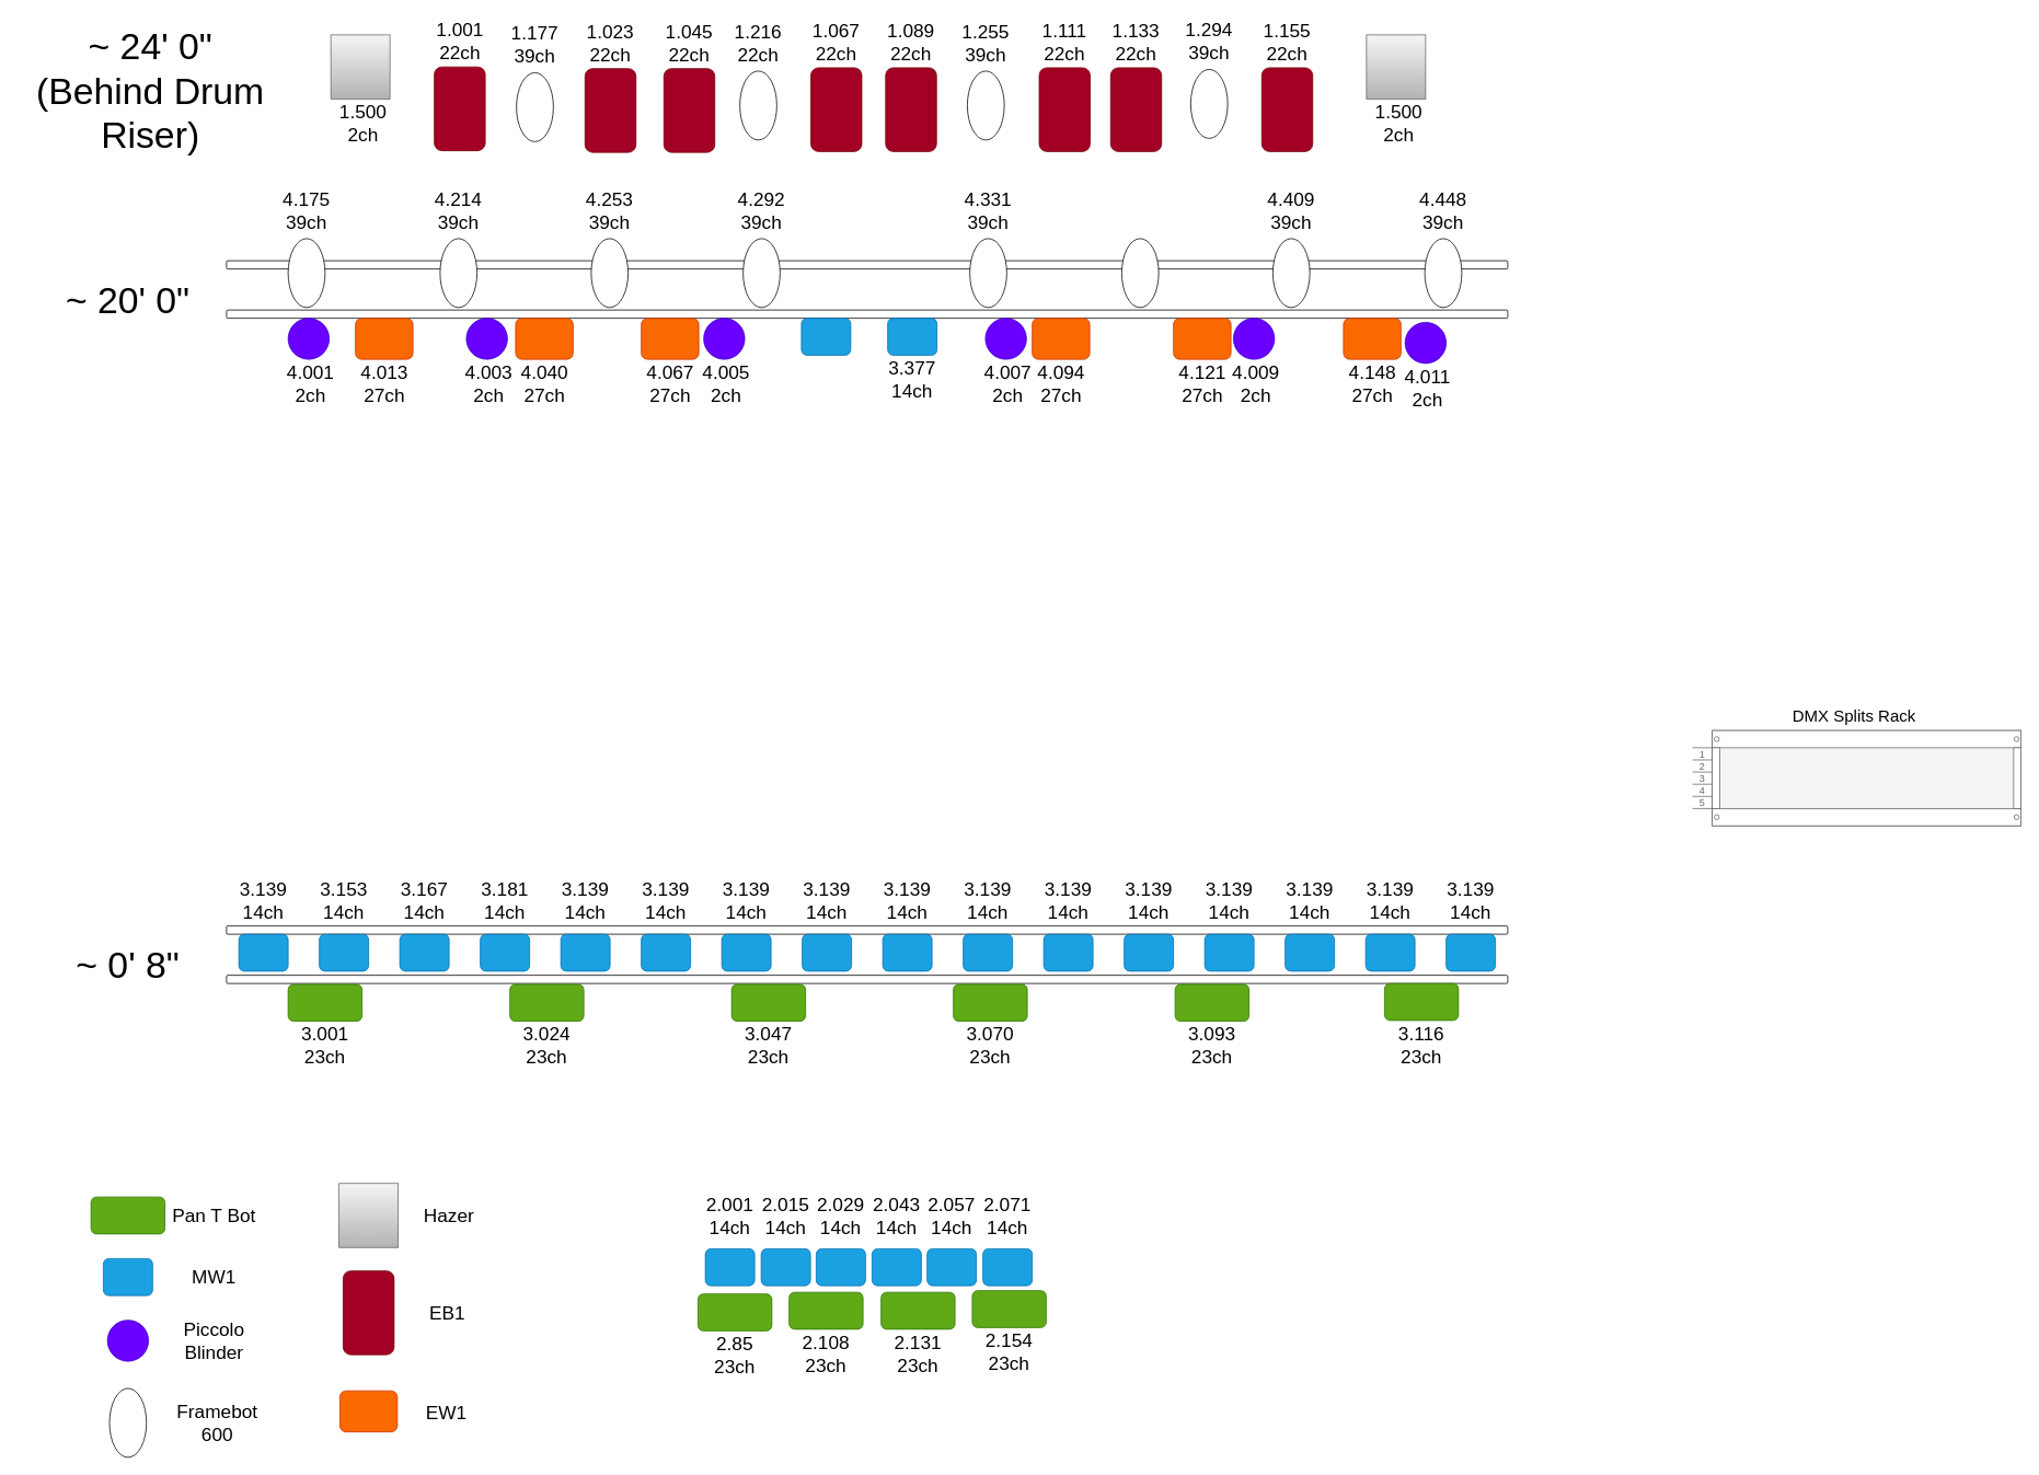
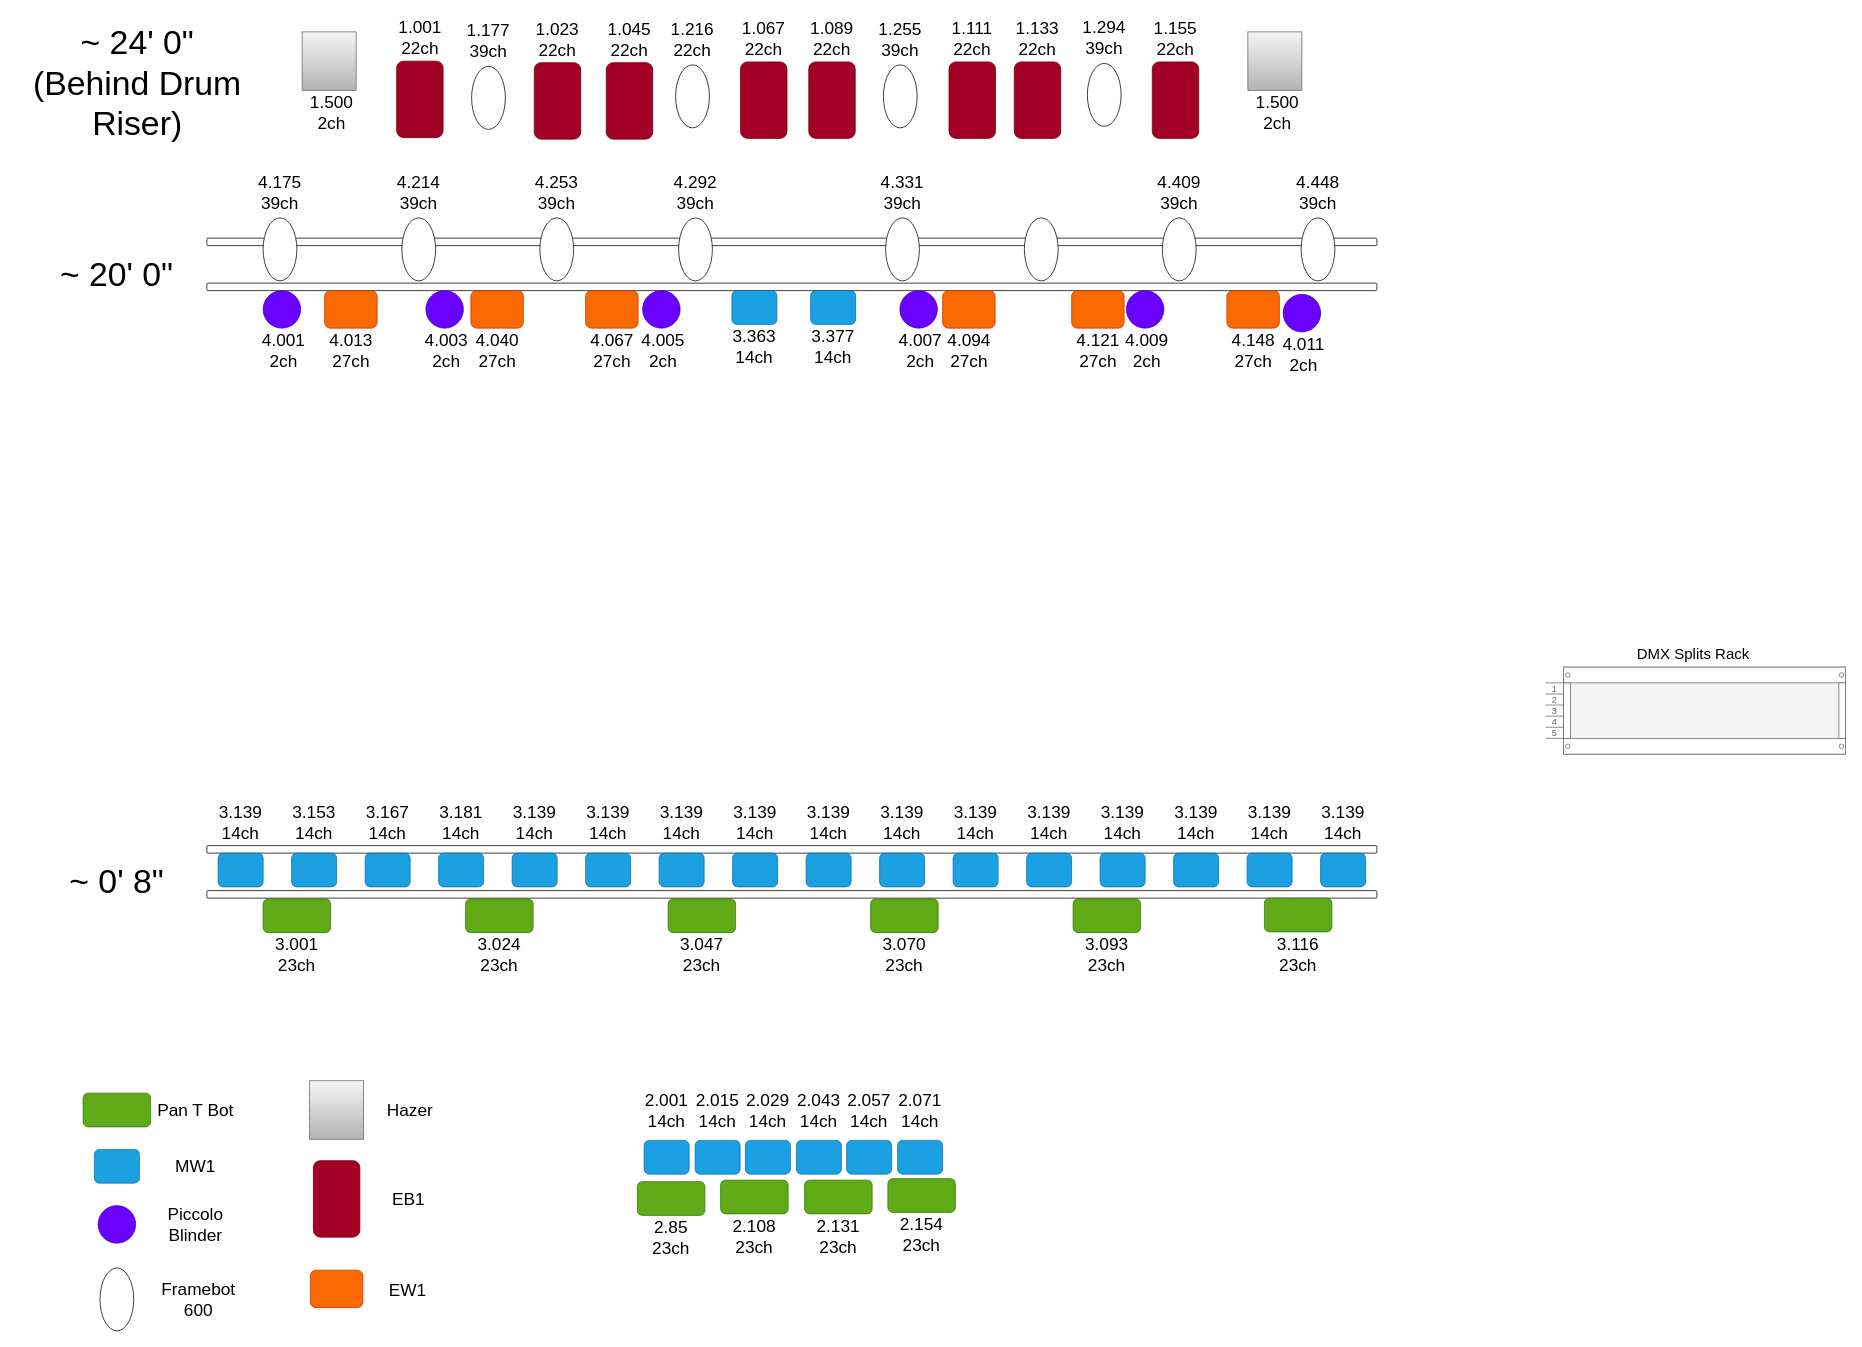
+ <mxCell id="112" value="3.363&lt;br&gt;14ch" style="text;html=1;strokeColor=none;fillColor=none;align=center;verticalAlign=middle;whiteSpace=wrap;rounded=0;fontSize=23;" parent="111" vertex="1"><mxGeometry y="45" width="60" height="60" as="geometry" /></mxCell>
